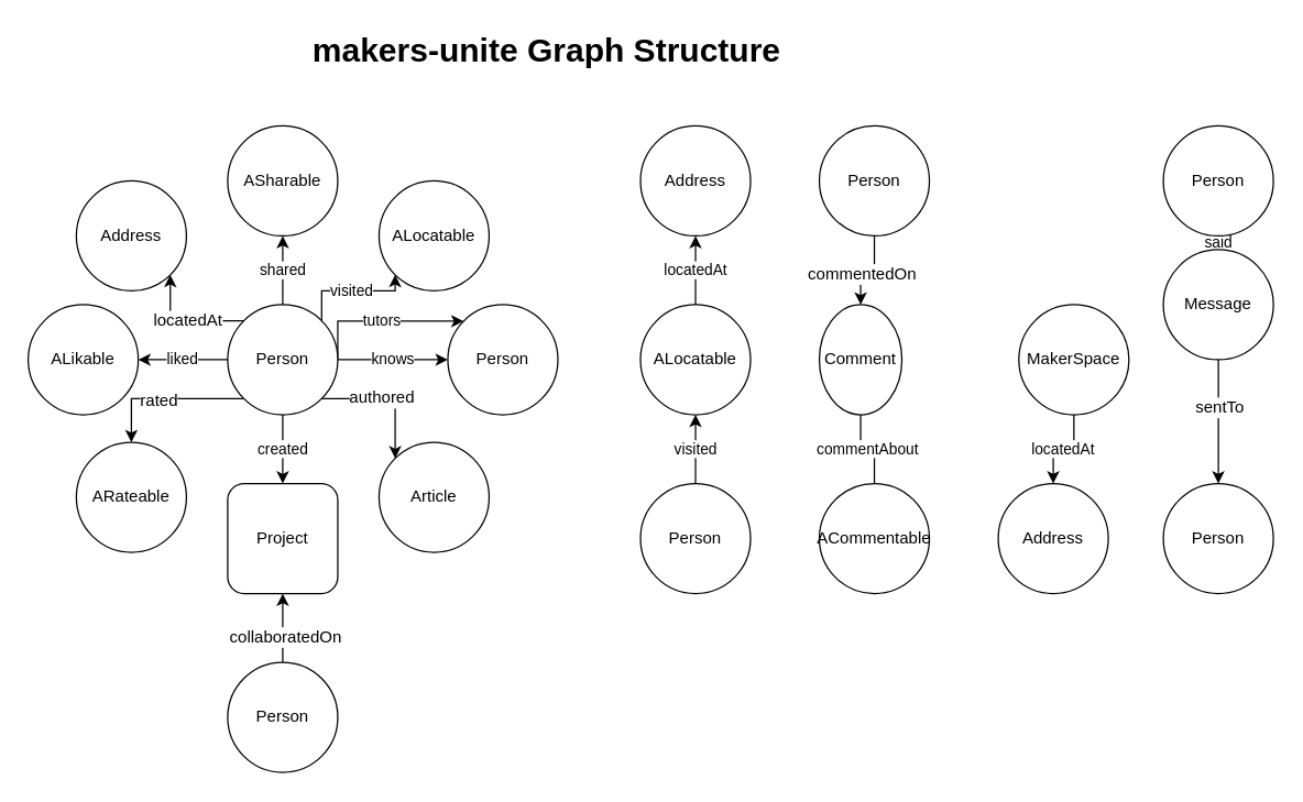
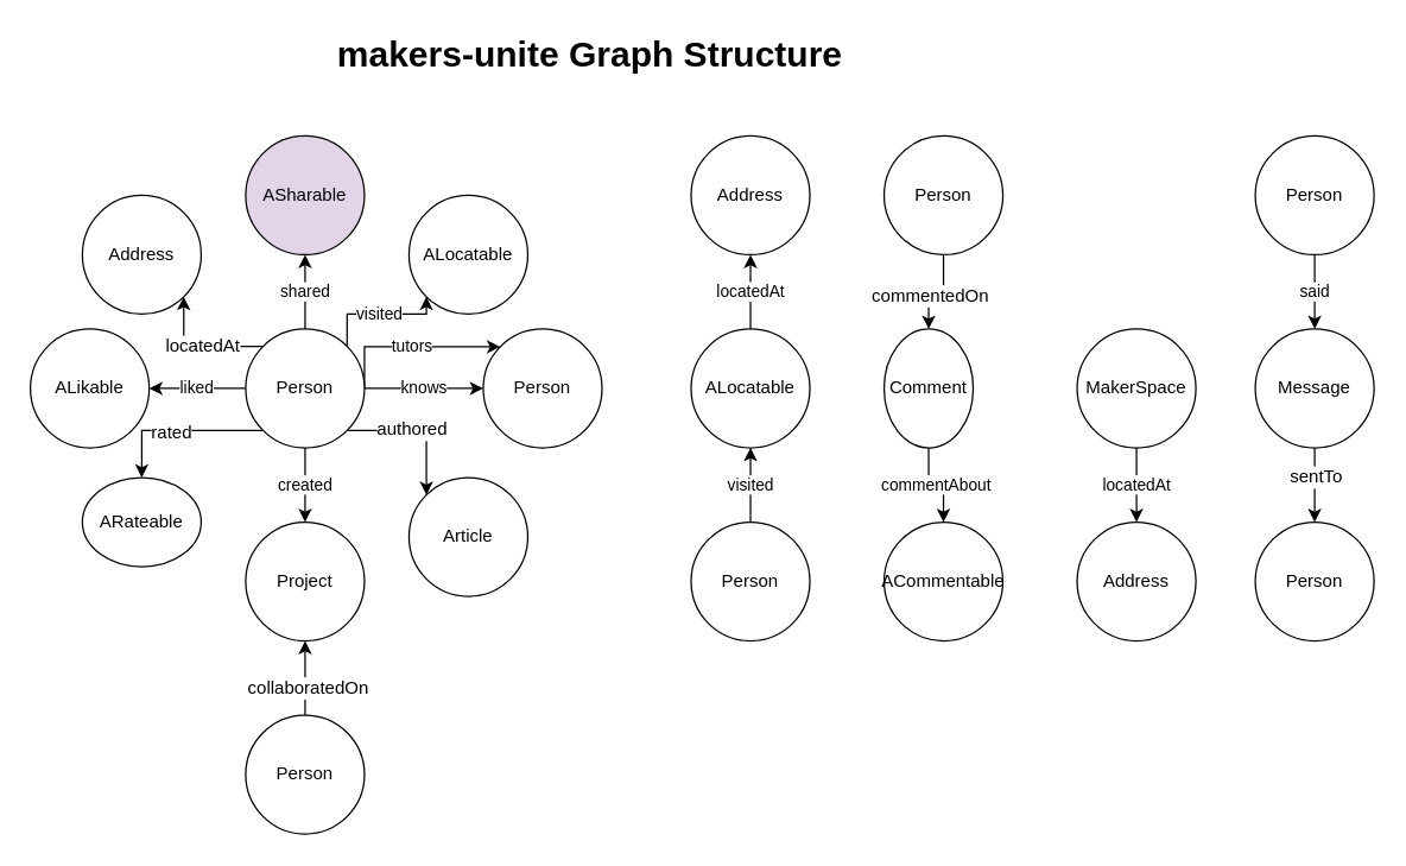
- <mxCell id="26" value="ASharable&lt;br&gt;" style="ellipse;whiteSpace=wrap;html=1;aspect=fixed;" vertex="1" parent="1"><mxGeometry x="165" y="91" width="80" height="80" as="geometry" /></mxCell>
+ <mxCell id="26" value="ASharable&lt;br&gt;" style="ellipse;whiteSpace=wrap;html=1;aspect=fixed;fillColor=#e1d5e7;" vertex="1" parent="1"><mxGeometry x="165" y="91" width="80" height="80" as="geometry" /></mxCell>
- <mxCell id="44" value="Message&lt;br&gt;" style="ellipse;whiteSpace=wrap;html=1;aspect=fixed;" vertex="1" parent="1"><mxGeometry x="845" y="181" width="80" height="80" as="geometry" /></mxCell>
+ <mxCell id="44" value="Message&lt;br&gt;" style="ellipse;whiteSpace=wrap;html=1;aspect=fixed;" vertex="1" parent="1"><mxGeometry x="845" y="221" width="80" height="80" as="geometry" /></mxCell>
- <mxCell id="39" value="MakerSpace" style="ellipse;whiteSpace=wrap;html=1;aspect=fixed;" vertex="1" parent="1"><mxGeometry x="740" y="221" width="80" height="80" as="geometry" /></mxCell>
+ <mxCell id="39" value="MakerSpace" style="ellipse;whiteSpace=wrap;html=1;aspect=fixed;" vertex="1" parent="1"><mxGeometry x="725" y="221" width="80" height="80" as="geometry" /></mxCell>
- <mxCell id="32" value="commentAbout" style="edgeStyle=orthogonalEdgeStyle;rounded=0;orthogonalLoop=1;jettySize=auto;html=1;startArrow=none;startFill=0;endArrow=none;endFill=1;" edge="1" parent="1" source="35" target="37"><mxGeometry relative="1" as="geometry" /></mxCell>
+ <mxCell id="32" value="commentAbout" style="edgeStyle=orthogonalEdgeStyle;rounded=0;orthogonalLoop=1;jettySize=auto;html=1;startArrow=none;startFill=0;endArrow=classic;endFill=1;" edge="1" parent="1" source="35" target="37"><mxGeometry relative="1" as="geometry" /></mxCell>
- <mxCell id="20" value="ARateable" style="ellipse;whiteSpace=wrap;html=1;aspect=fixed;" vertex="1" parent="1"><mxGeometry x="55" y="321" width="80" height="80" as="geometry" /></mxCell>
+ <mxCell id="20" value="ARateable" style="ellipse;whiteSpace=wrap;html=1;aspect=fixed;" vertex="1" parent="1"><mxGeometry x="55" y="321" width="80" height="60" as="geometry" /></mxCell>
- <mxCell id="18" value="Project" style="whiteSpace=wrap;html=1;aspect=fixed;rounded=1;" vertex="1" parent="1"><mxGeometry x="165" y="351" width="80" height="80" as="geometry" /></mxCell>
+ <mxCell id="18" value="Project" style="ellipse;whiteSpace=wrap;html=1;aspect=fixed;" vertex="1" parent="1"><mxGeometry x="165" y="351" width="80" height="80" as="geometry" /></mxCell>
